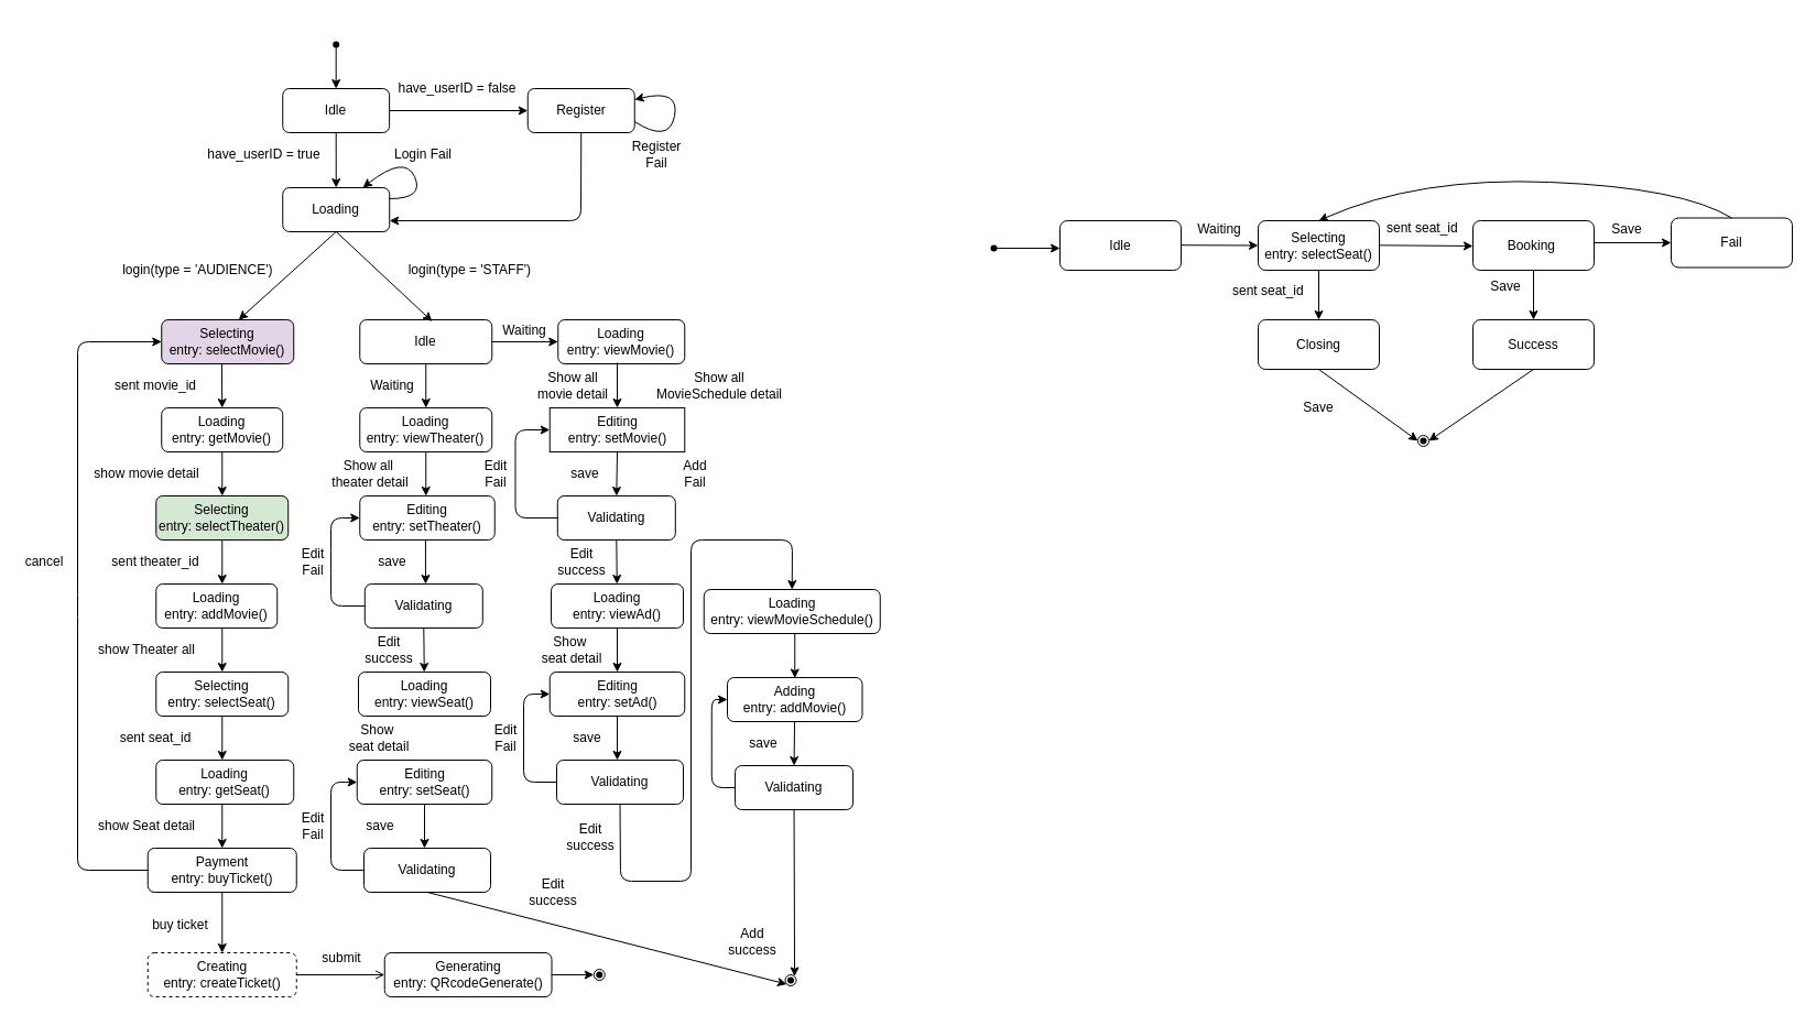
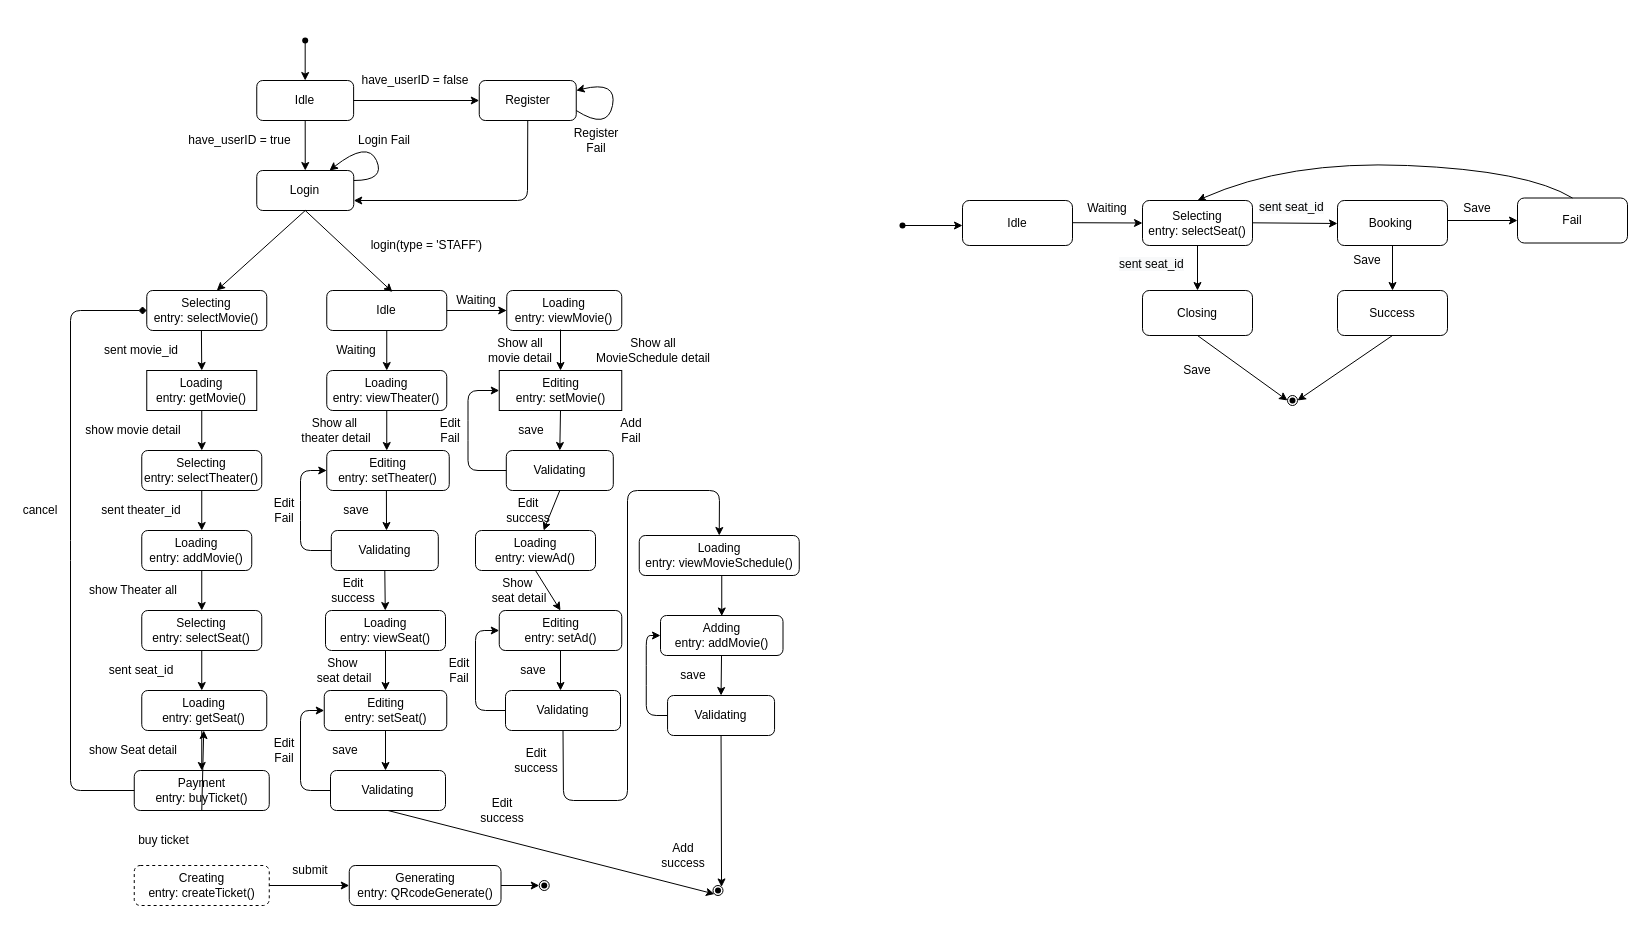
- <mxCell id="3" value="Loading" style="rounded=1;whiteSpace=wrap;html=1;" parent="1" vertex="1"><mxGeometry x="256.25" y="170" width="97" height="40" as="geometry" /></mxCell>
+ <mxCell id="3" value="Login" style="rounded=1;whiteSpace=wrap;html=1;" parent="1" vertex="1"><mxGeometry x="256.25" y="170" width="97" height="40" as="geometry" /></mxCell>
- <mxCell id="5" value="login(type = 'AUDIENCE')&amp;nbsp;" style="text;html=1;strokeColor=none;fillColor=none;align=center;verticalAlign=middle;whiteSpace=wrap;rounded=0;" parent="1" vertex="1"><mxGeometry x="106.25" y="230" width="150" height="30" as="geometry" /></mxCell>
- <mxCell id="84" value="" style="endArrow=classic;html=1;exitX=0;exitY=0.5;exitDx=0;exitDy=0;entryX=0;entryY=0.5;entryDx=0;entryDy=0;" parent="1" source="23" target="4" edge="1"><mxGeometry width="50" height="50" relative="1" as="geometry"><mxPoint x="230" y="700" as="sourcePoint" /><mxPoint x="40" y="260" as="targetPoint" /><Array as="points"><mxPoint x="70" y="790" /><mxPoint x="70" y="550" /><mxPoint x="70" y="310" /></Array></mxGeometry></mxCell>
+ <mxCell id="84" value="" style="endArrow=diamond;html=1;exitX=0;exitY=0.5;exitDx=0;exitDy=0;entryX=0;entryY=0.5;entryDx=0;entryDy=0;" parent="1" source="23" target="4" edge="1"><mxGeometry width="50" height="50" relative="1" as="geometry"><mxPoint x="230" y="700" as="sourcePoint" /><mxPoint x="40" y="260" as="targetPoint" /><Array as="points"><mxPoint x="70" y="790" /><mxPoint x="70" y="550" /><mxPoint x="70" y="310" /></Array></mxGeometry></mxCell>
- <mxCell id="4" value="Selecting&lt;br&gt;entry: selectMovie()" style="rounded=1;whiteSpace=wrap;html=1;fillColor=#e1d5e7;" parent="1" vertex="1"><mxGeometry x="146.25" y="290" width="120" height="40" as="geometry" /></mxCell>
+ <mxCell id="4" value="Selecting&lt;br&gt;entry: selectMovie()" style="rounded=1;whiteSpace=wrap;html=1;" parent="1" vertex="1"><mxGeometry x="146.25" y="290" width="120" height="40" as="geometry" /></mxCell>
- <mxCell id="7" value="Loading&lt;br&gt;entry: getMovie()" style="rounded=1;whiteSpace=wrap;html=1;" parent="1" vertex="1"><mxGeometry x="146.25" y="370" width="110" height="40" as="geometry" /></mxCell>
+ <mxCell id="7" value="Loading&lt;br&gt;entry: getMovie()" style="whiteSpace=wrap;html=1;rounded=0;" parent="1" vertex="1"><mxGeometry x="146.25" y="370" width="110" height="40" as="geometry" /></mxCell>
- <mxCell id="12" value="Selecting&lt;br&gt;entry: selectTheater()" style="rounded=1;whiteSpace=wrap;html=1;fillColor=#d5e8d4;" parent="1" vertex="1"><mxGeometry x="141.25" y="450" width="120" height="40" as="geometry" /></mxCell>
+ <mxCell id="12" value="Selecting&lt;br&gt;entry: selectTheater()" style="rounded=1;whiteSpace=wrap;html=1;" parent="1" vertex="1"><mxGeometry x="141.25" y="450" width="120" height="40" as="geometry" /></mxCell>
- <mxCell id="62" value="Loading&lt;br&gt;entry: viewAd()" style="rounded=1;whiteSpace=wrap;html=1;" parent="1" vertex="1"><mxGeometry x="500" y="530" width="120" height="40" as="geometry" /></mxCell>
+ <mxCell id="62" value="Loading&lt;br&gt;entry: viewAd()" style="rounded=1;whiteSpace=wrap;html=1;" parent="1" vertex="1"><mxGeometry x="475" y="530" width="120" height="40" as="geometry" /></mxCell>
+ <mxCell id="46" value="" style="endArrow=classic;html=1;exitX=0.5;exitY=1;exitDx=0;exitDy=0;entryX=0.5;entryY=0;entryDx=0;entryDy=0;" parent="1" source="44" target="45" edge="1"><mxGeometry width="50" height="50" relative="1" as="geometry"><mxPoint x="407.5" y="670" as="sourcePoint" /><mxPoint x="457.5" y="620" as="targetPoint" /></mxGeometry></mxCell>
- <mxCell id="25" value="" style="endArrow=classic;html=1;exitX=0.5;exitY=1;exitDx=0;exitDy=0;entryX=0.5;entryY=0;entryDx=0;entryDy=0;" parent="1" source="23" target="26" edge="1"><mxGeometry width="50" height="50" relative="1" as="geometry"><mxPoint x="201.25" y="815" as="sourcePoint" /><mxPoint x="201.25" y="840" as="targetPoint" /></mxGeometry></mxCell>
+ <mxCell id="25" value="" style="endArrow=classic;html=1;exitX=0.5;exitY=1;exitDx=0;exitDy=0;" parent="1" source="23" target="20" edge="1"><mxGeometry width="50" height="50" relative="1" as="geometry"><mxPoint x="201.25" y="815" as="sourcePoint" /><mxPoint x="201.25" y="840" as="targetPoint" /></mxGeometry></mxCell>
- <mxCell id="111" value="" style="endArrow=open;html=1;exitX=1;exitY=0.5;exitDx=0;exitDy=0;entryX=0;entryY=0.5;entryDx=0;entryDy=0;" parent="1" source="26" target="110" edge="1"><mxGeometry width="50" height="50" relative="1" as="geometry"><mxPoint x="469.5" y="785" as="sourcePoint" /><mxPoint x="519.5" y="735" as="targetPoint" /></mxGeometry></mxCell>
+ <mxCell id="111" value="" style="endArrow=classic;html=1;exitX=1;exitY=0.5;exitDx=0;exitDy=0;entryX=0;entryY=0.5;entryDx=0;entryDy=0;" parent="1" source="26" target="110" edge="1"><mxGeometry width="50" height="50" relative="1" as="geometry"><mxPoint x="469.5" y="785" as="sourcePoint" /><mxPoint x="519.5" y="735" as="targetPoint" /></mxGeometry></mxCell>
